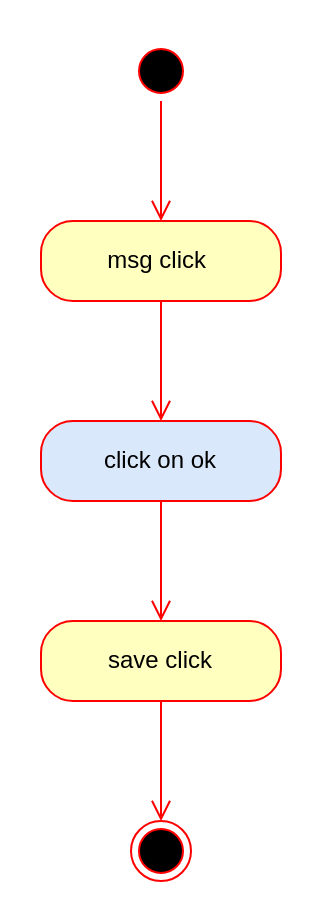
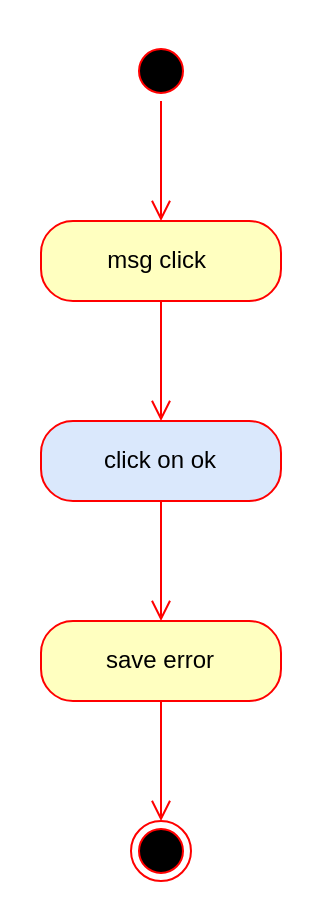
- <mxCell id="8" value="save click" style="rounded=1;whiteSpace=wrap;html=1;arcSize=40;fontColor=#000000;fillColor=#ffffc0;strokeColor=#ff0000;" vertex="1" parent="1"><mxGeometry x="20" y="310" width="120" height="40" as="geometry" /></mxCell>
+ <mxCell id="8" value="save error" style="rounded=1;whiteSpace=wrap;html=1;arcSize=40;fontColor=#000000;fillColor=#ffffc0;strokeColor=#ff0000;" vertex="1" parent="1"><mxGeometry x="20" y="310" width="120" height="40" as="geometry" /></mxCell>
